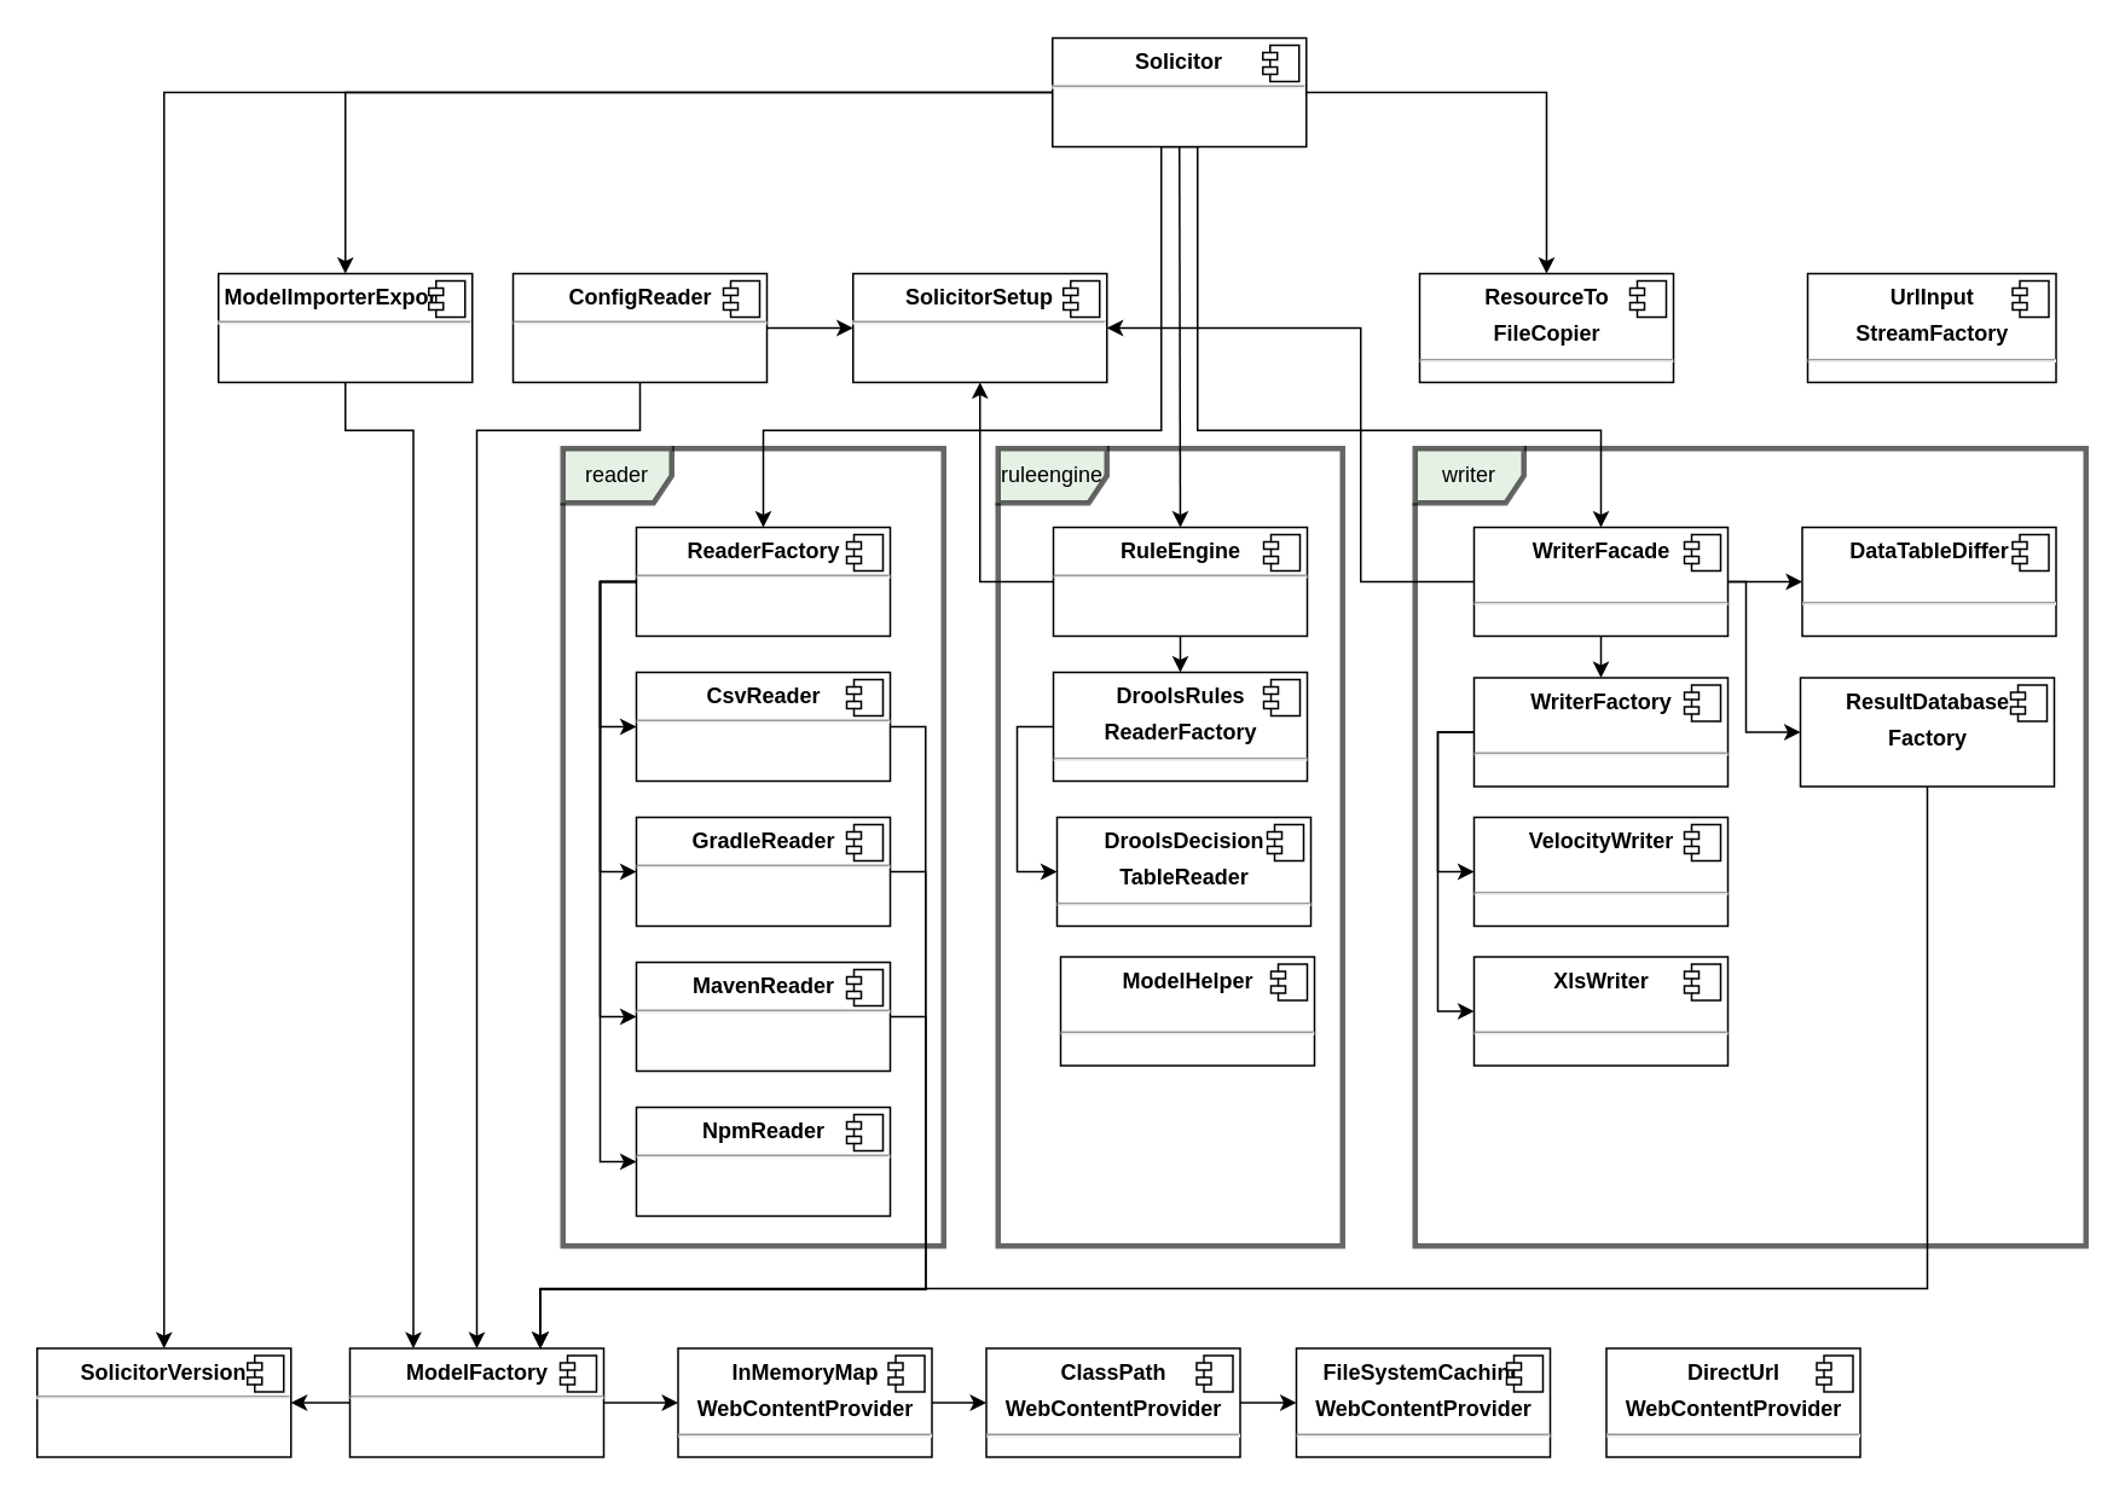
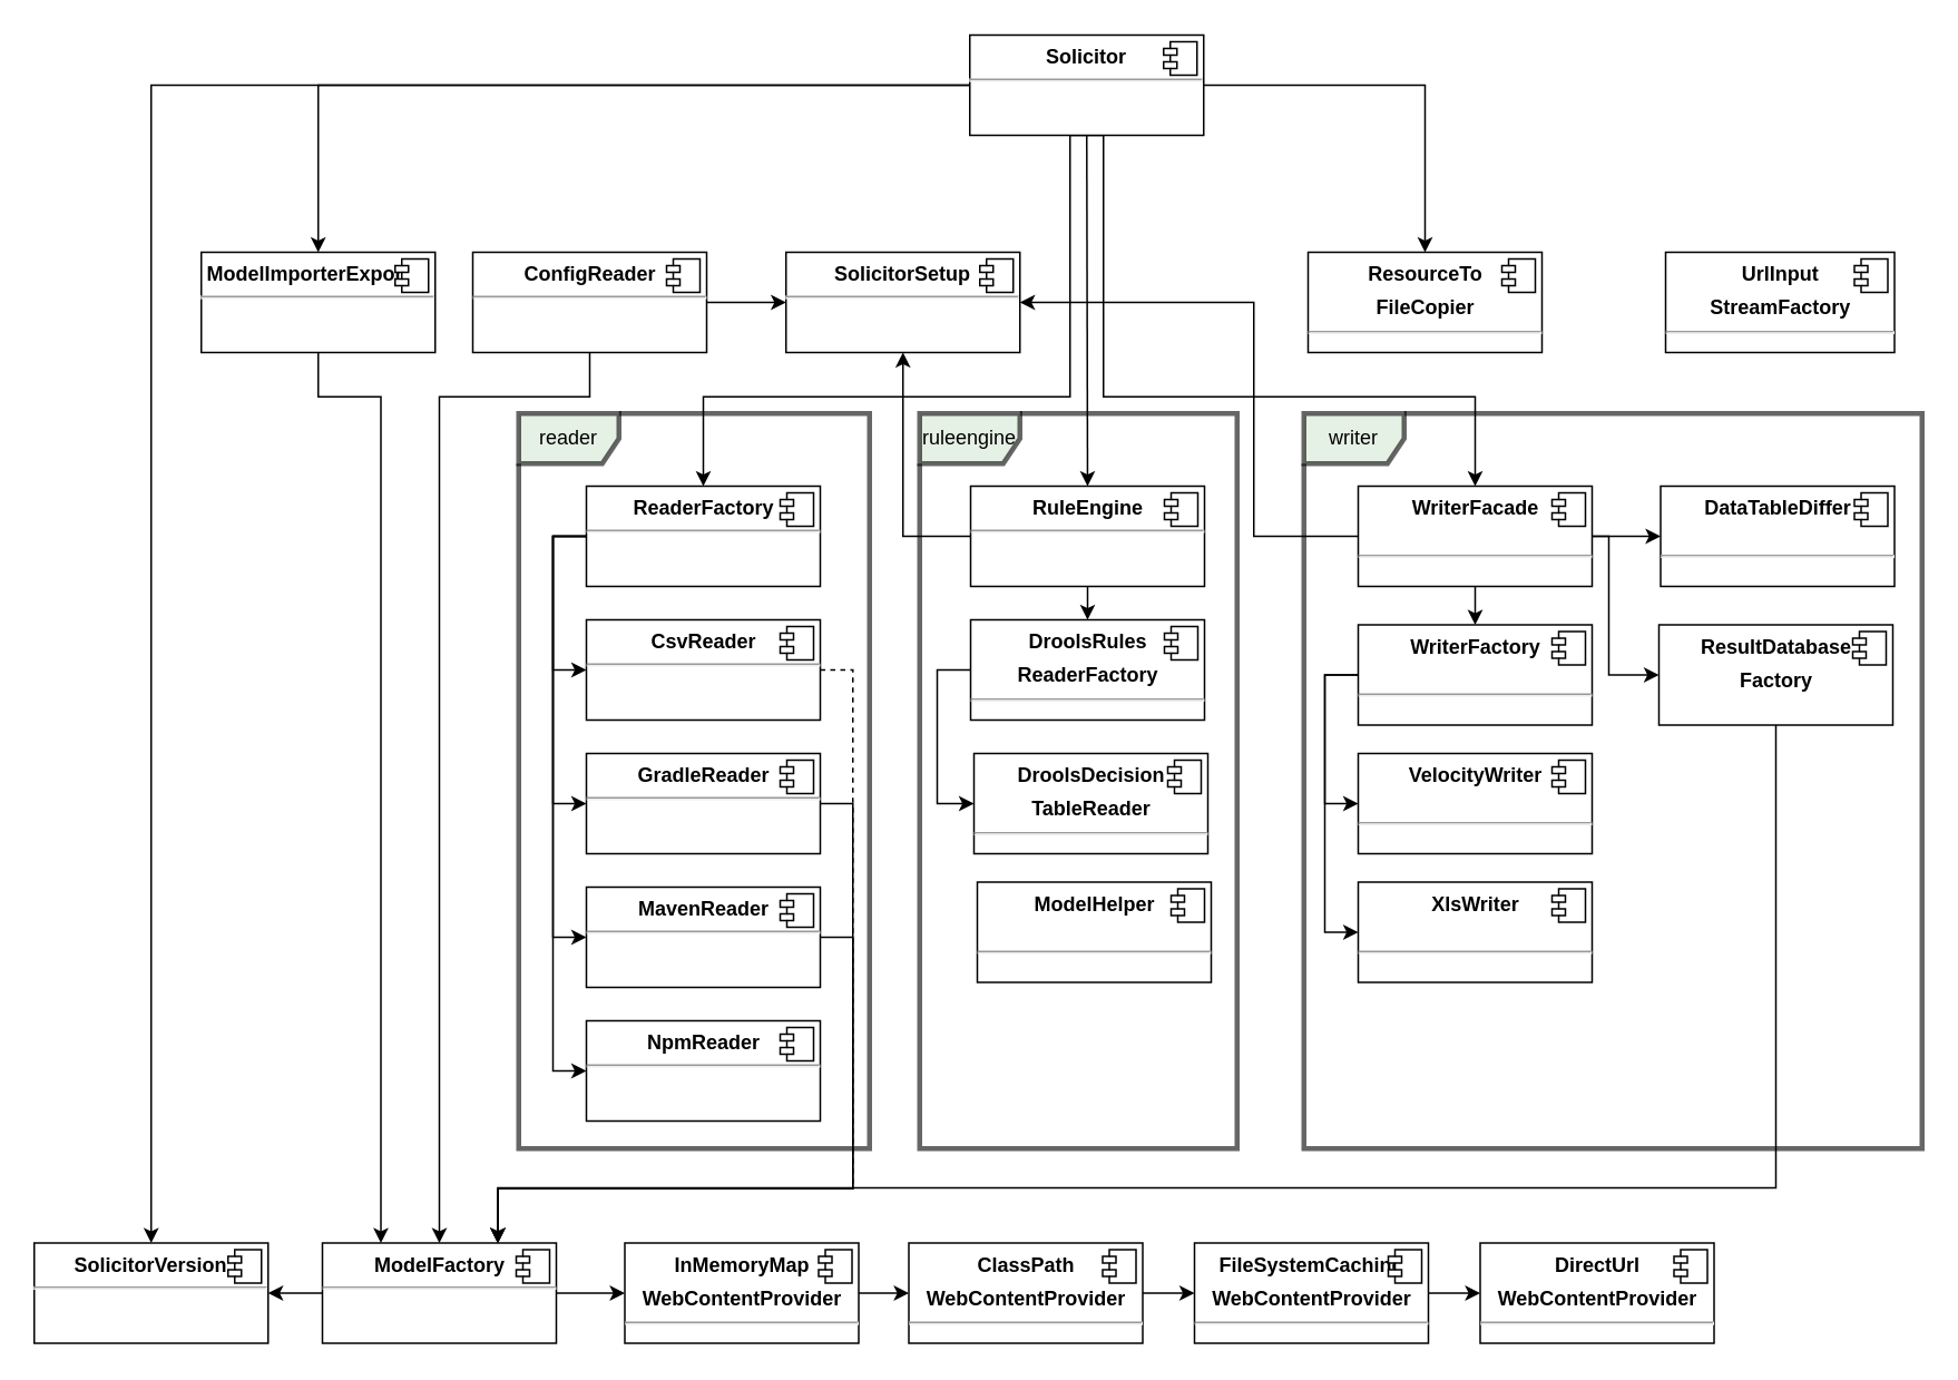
- <mxCell id="48" style="edgeStyle=orthogonalEdgeStyle;rounded=0;orthogonalLoop=1;jettySize=auto;html=1;exitX=1;exitY=0.5;exitDx=0;exitDy=0;entryX=0.75;entryY=0;entryDx=0;entryDy=0;" edge="1" parent="1" source="49" target="40"><mxGeometry relative="1" as="geometry"><Array as="points"><mxPoint x="510" y="401" /><mxPoint x="510" y="711" /><mxPoint x="298" y="711" /></Array></mxGeometry></mxCell>
+ <mxCell id="48" style="edgeStyle=orthogonalEdgeStyle;rounded=0;orthogonalLoop=1;jettySize=auto;html=1;exitX=1;exitY=0.5;exitDx=0;exitDy=0;entryX=0.75;entryY=0;entryDx=0;entryDy=0;dashed=1;" edge="1" parent="1" source="49" target="40"><mxGeometry relative="1" as="geometry"><Array as="points"><mxPoint x="510" y="401" /><mxPoint x="510" y="711" /><mxPoint x="298" y="711" /></Array></mxGeometry></mxCell>
+ <mxCell id="25" style="edgeStyle=orthogonalEdgeStyle;rounded=0;orthogonalLoop=1;jettySize=auto;html=1;exitX=1;exitY=0.5;exitDx=0;exitDy=0;entryX=0;entryY=0.5;entryDx=0;entryDy=0;" edge="1" parent="1" source="26" target="23"><mxGeometry relative="1" as="geometry" /></mxCell>
